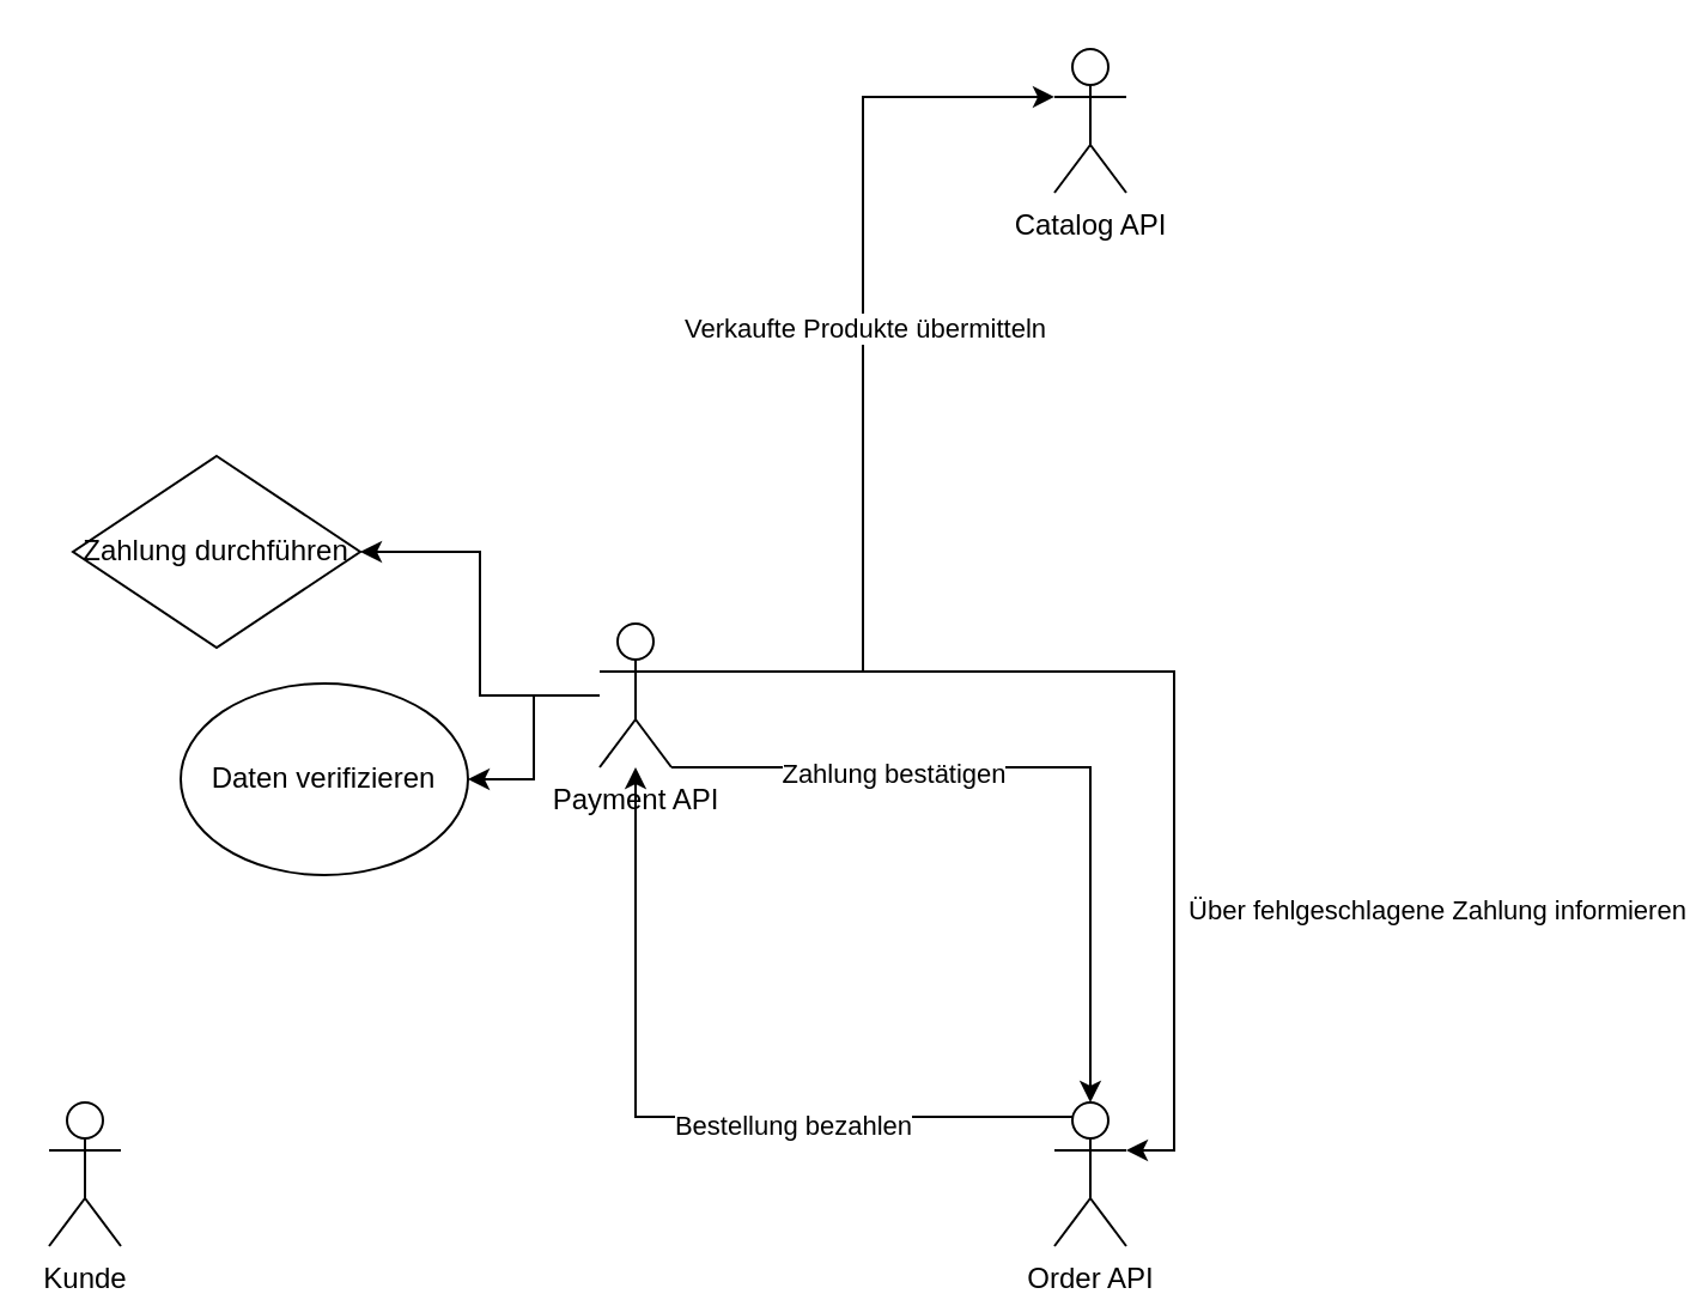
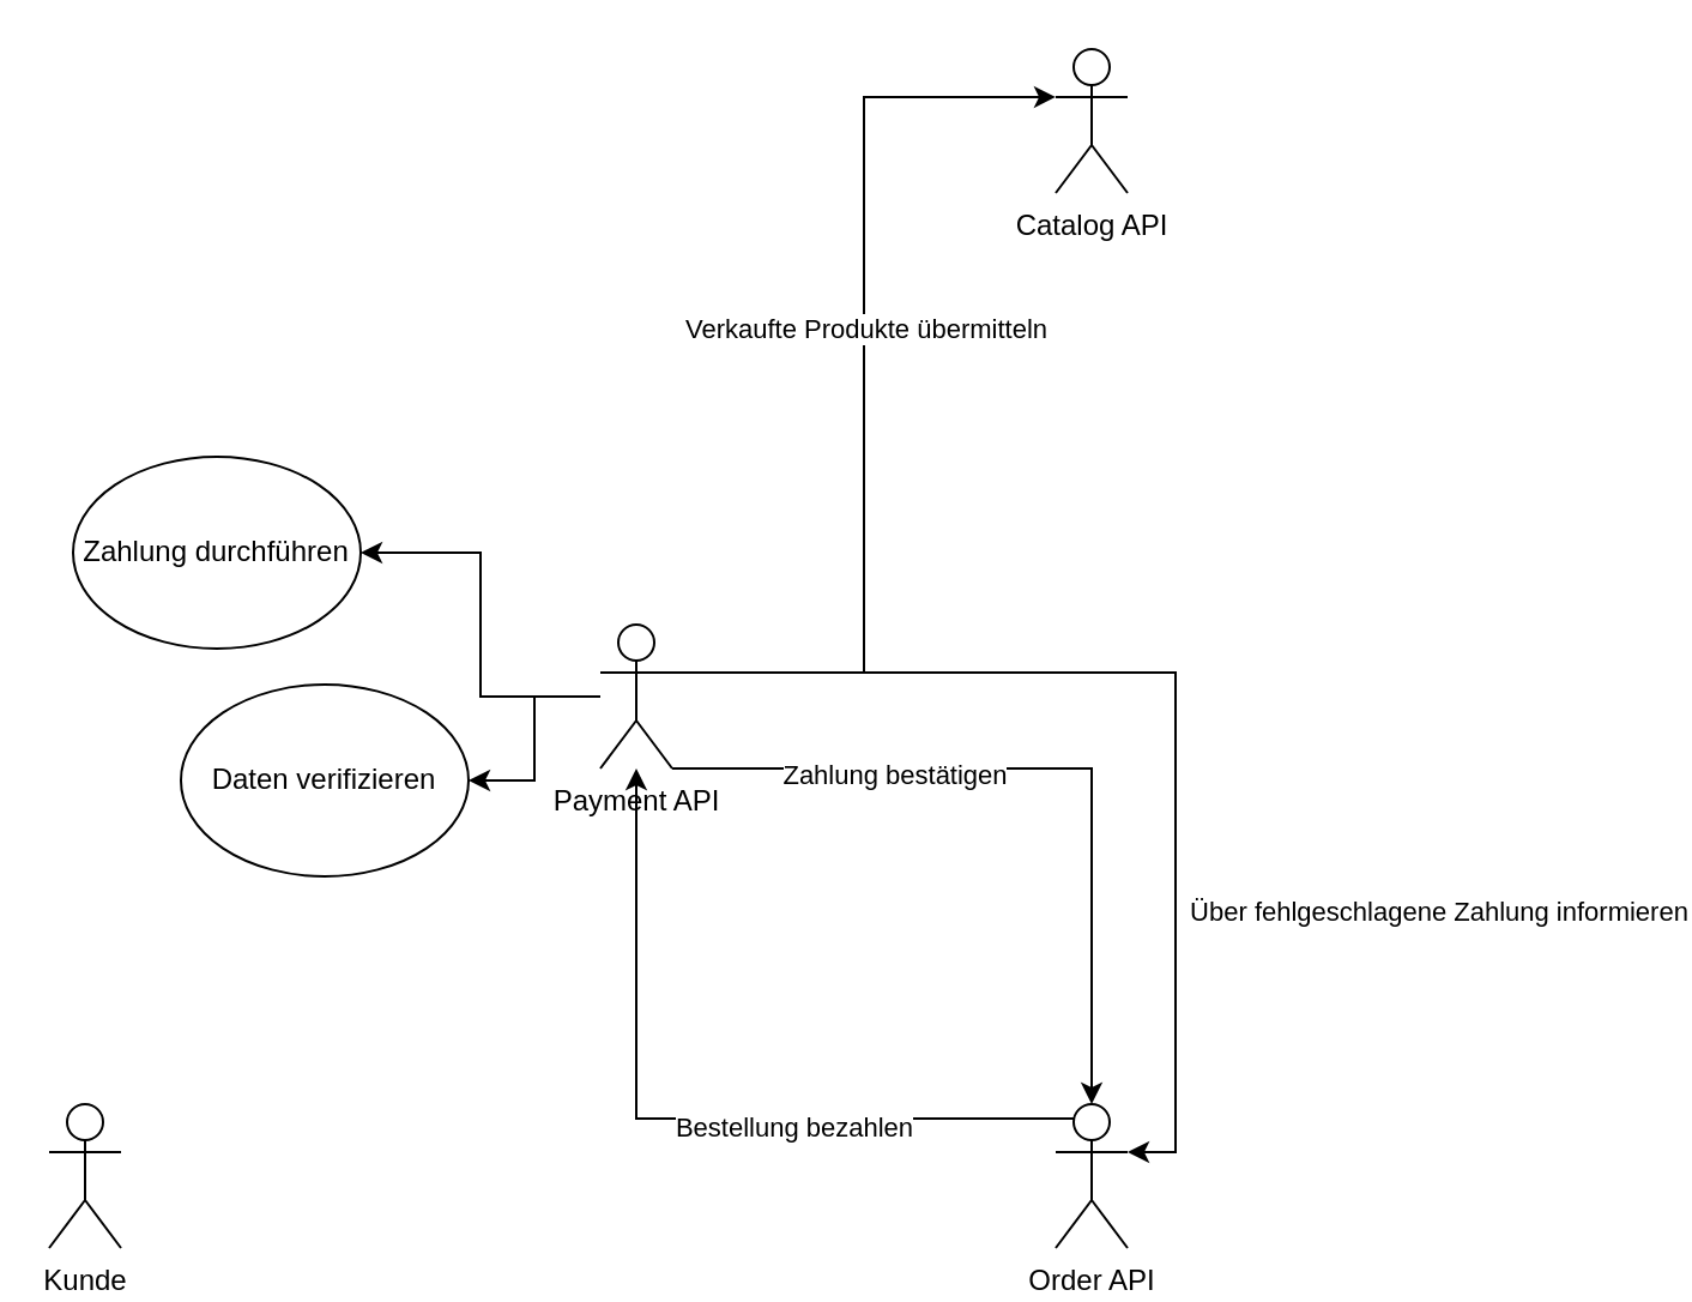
- <mxCell id="16" value="Zahlung durchführen&lt;br&gt;" style="rhombus;whiteSpace=wrap;html=1;" parent="1" vertex="1"><mxGeometry x="30" y="190" width="120" height="80" as="geometry" /></mxCell>
+ <mxCell id="16" value="Zahlung durchführen&lt;br&gt;" style="ellipse;whiteSpace=wrap;html=1;" parent="1" vertex="1"><mxGeometry x="30" y="190" width="120" height="80" as="geometry" /></mxCell>
